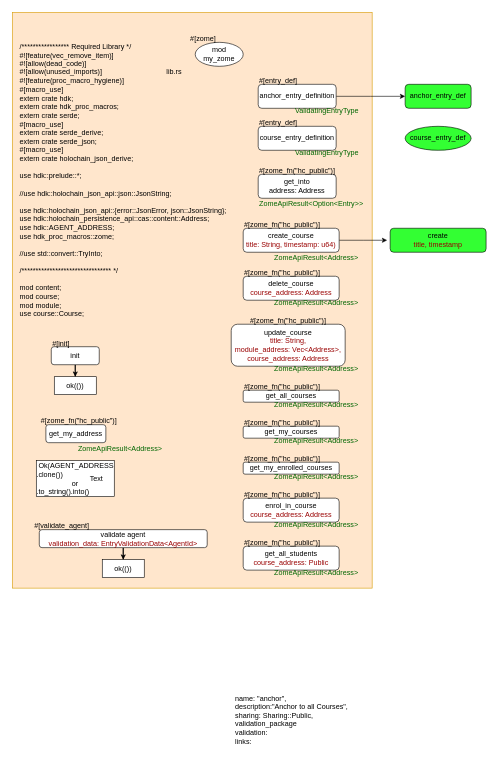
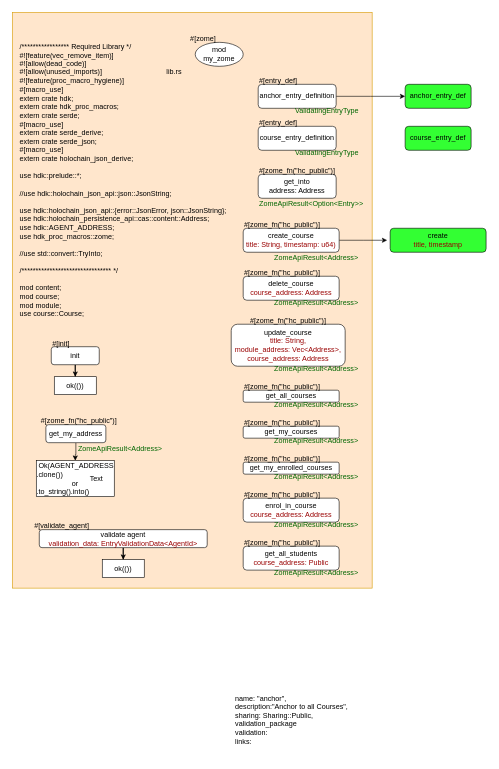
- <mxCell id="58" value="course_entry_def" style="ellipse;whiteSpace=wrap;html=1;fillColor=#33FF33;" parent="1" vertex="1"><mxGeometry x="675" y="210" width="110" height="40" as="geometry" /></mxCell>
+ <mxCell id="58" value="course_entry_def" style="rounded=1;whiteSpace=wrap;html=1;fillColor=#33FF33;" parent="1" vertex="1"><mxGeometry x="675" y="210" width="110" height="40" as="geometry" /></mxCell>
+ <mxCell id="8" style="edgeStyle=orthogonalEdgeStyle;rounded=0;orthogonalLoop=1;jettySize=auto;html=1;entryX=0.5;entryY=0;entryDx=0;entryDy=0;" parent="1" source="9" target="13" edge="1"><mxGeometry relative="1" as="geometry" /></mxCell>
